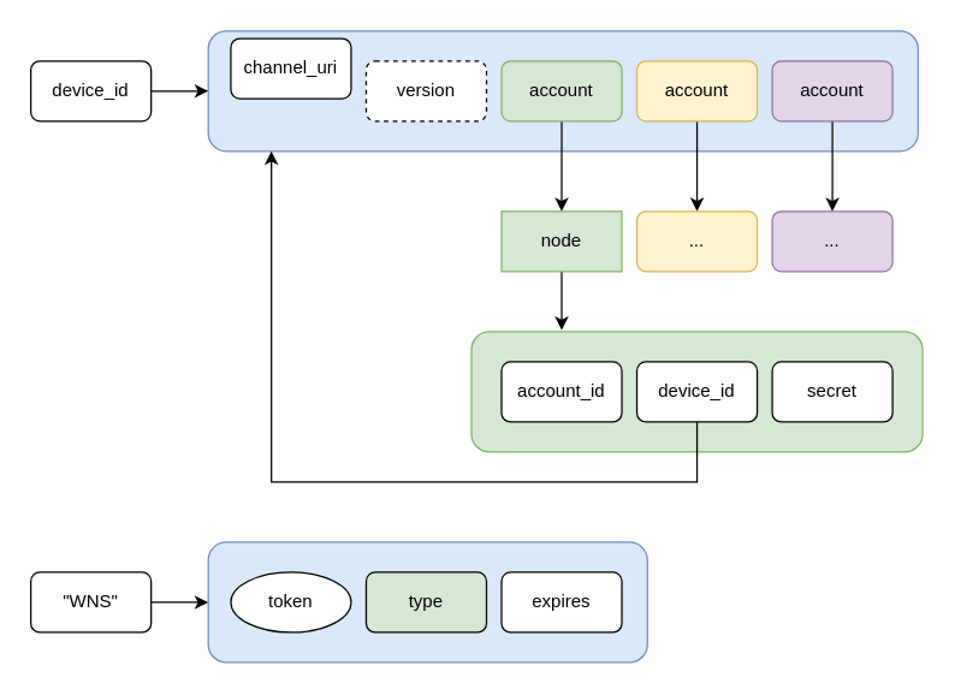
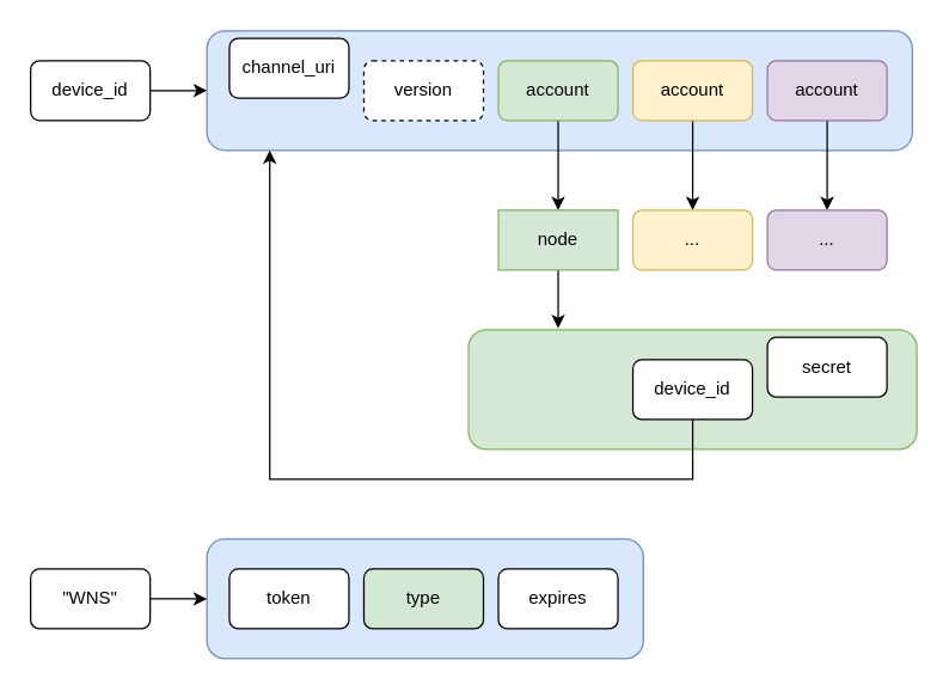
- <mxCell id="17" value="account_id" style="rounded=1;whiteSpace=wrap;html=1;" parent="1" vertex="1"><mxGeometry x="333" y="240" width="80" height="40" as="geometry" /></mxCell>
- <mxCell id="26" value="secret" style="rounded=1;whiteSpace=wrap;html=1;" parent="1" vertex="1"><mxGeometry x="513" y="240" width="80" height="40" as="geometry" /></mxCell>
+ <mxCell id="26" value="secret" style="rounded=1;whiteSpace=wrap;html=1;" parent="1" vertex="1"><mxGeometry x="513" y="225" width="80" height="40" as="geometry" /></mxCell>
- <mxCell id="23" value="token" style="ellipse;whiteSpace=wrap;html=1;" parent="1" vertex="1"><mxGeometry x="153" y="380" width="80" height="40" as="geometry" /></mxCell>
+ <mxCell id="23" value="token" style="rounded=1;whiteSpace=wrap;html=1;" parent="1" vertex="1"><mxGeometry x="153" y="380" width="80" height="40" as="geometry" /></mxCell>
